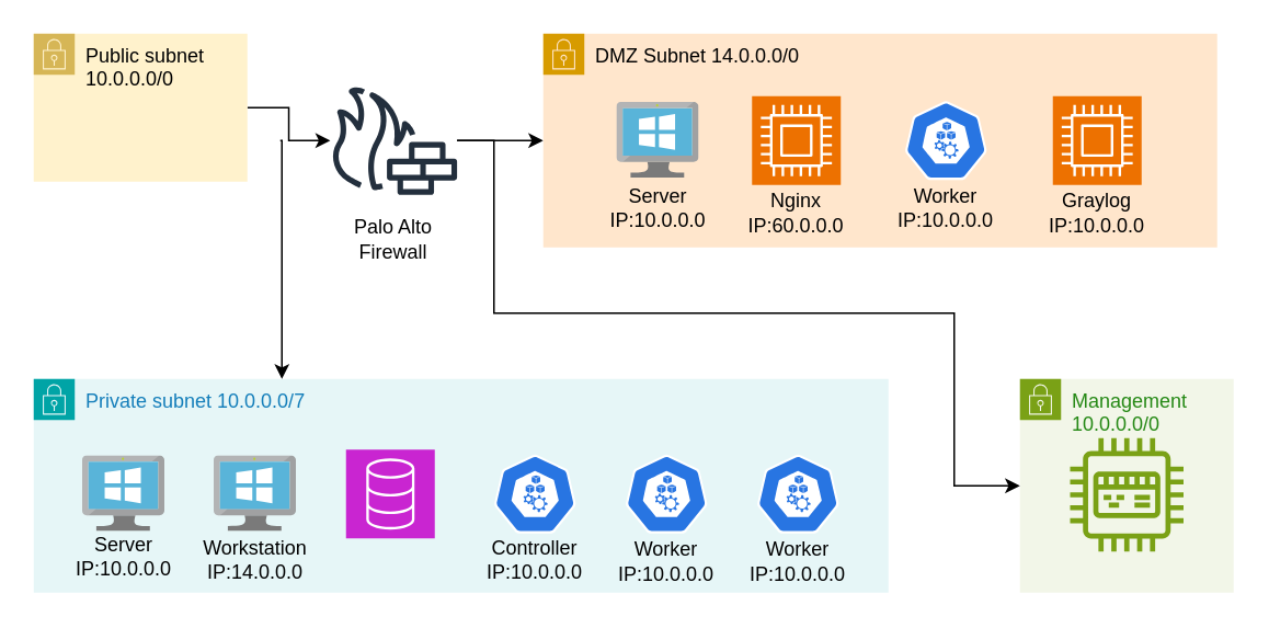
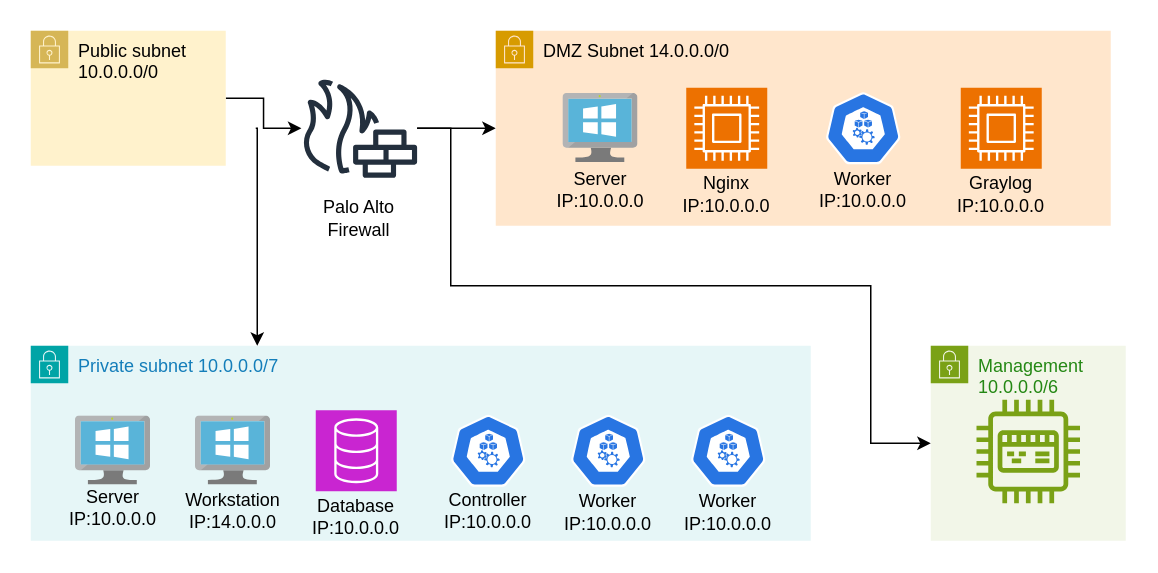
- <mxCell id="27" value="&lt;div&gt;Nginx&lt;/div&gt;&lt;div&gt;IP:60.0.0.0&lt;br&gt;&lt;/div&gt;" style="text;html=1;align=center;verticalAlign=middle;whiteSpace=wrap;rounded=0;" vertex="1" parent="23"><mxGeometry x="124" y="92" width="60" height="33" as="geometry" /></mxCell>
+ <mxCell id="27" value="&lt;div&gt;Nginx&lt;/div&gt;&lt;div&gt;IP:10.0.0.0&lt;br&gt;&lt;/div&gt;" style="text;html=1;align=center;verticalAlign=middle;whiteSpace=wrap;rounded=0;" vertex="1" parent="23"><mxGeometry x="124" y="92" width="60" height="33" as="geometry" /></mxCell>
- <mxCell id="15" value="&lt;div&gt;Management&lt;/div&gt;&lt;div&gt;10.0.0.0/0&lt;/div&gt;" style="points=[[0,0],[0.25,0],[0.5,0],[0.75,0],[1,0],[1,0.25],[1,0.5],[1,0.75],[1,1],[0.75,1],[0.5,1],[0.25,1],[0,1],[0,0.75],[0,0.5],[0,0.25]];outlineConnect=0;gradientColor=none;html=1;whiteSpace=wrap;fontSize=12;fontStyle=0;container=1;pointerEvents=0;collapsible=0;recursiveResize=0;shape=mxgraph.aws4.group;grIcon=mxgraph.aws4.group_security_group;grStroke=0;strokeColor=#7AA116;fillColor=#F2F6E8;verticalAlign=top;align=left;spacingLeft=30;fontColor=#248814;dashed=0;" vertex="1" parent="1"><mxGeometry x="620" y="230" width="130" height="130" as="geometry" /></mxCell>
+ <mxCell id="15" value="&lt;div&gt;Management&lt;/div&gt;&lt;div&gt;10.0.0.0/6&lt;/div&gt;" style="points=[[0,0],[0.25,0],[0.5,0],[0.75,0],[1,0],[1,0.25],[1,0.5],[1,0.75],[1,1],[0.75,1],[0.5,1],[0.25,1],[0,1],[0,0.75],[0,0.5],[0,0.25]];outlineConnect=0;gradientColor=none;html=1;whiteSpace=wrap;fontSize=12;fontStyle=0;container=1;pointerEvents=0;collapsible=0;recursiveResize=0;shape=mxgraph.aws4.group;grIcon=mxgraph.aws4.group_security_group;grStroke=0;strokeColor=#7AA116;fillColor=#F2F6E8;verticalAlign=top;align=left;spacingLeft=30;fontColor=#248814;dashed=0;" vertex="1" parent="1"><mxGeometry x="620" y="230" width="130" height="130" as="geometry" /></mxCell>
+ <mxCell id="11" value="&lt;div&gt;Database&lt;/div&gt;&lt;div&gt;IP:10.0.0.0&lt;br&gt;&lt;/div&gt;" style="text;html=1;align=center;verticalAlign=middle;whiteSpace=wrap;rounded=0;" vertex="1" parent="2"><mxGeometry x="187" y="97" width="60" height="33" as="geometry" /></mxCell>
